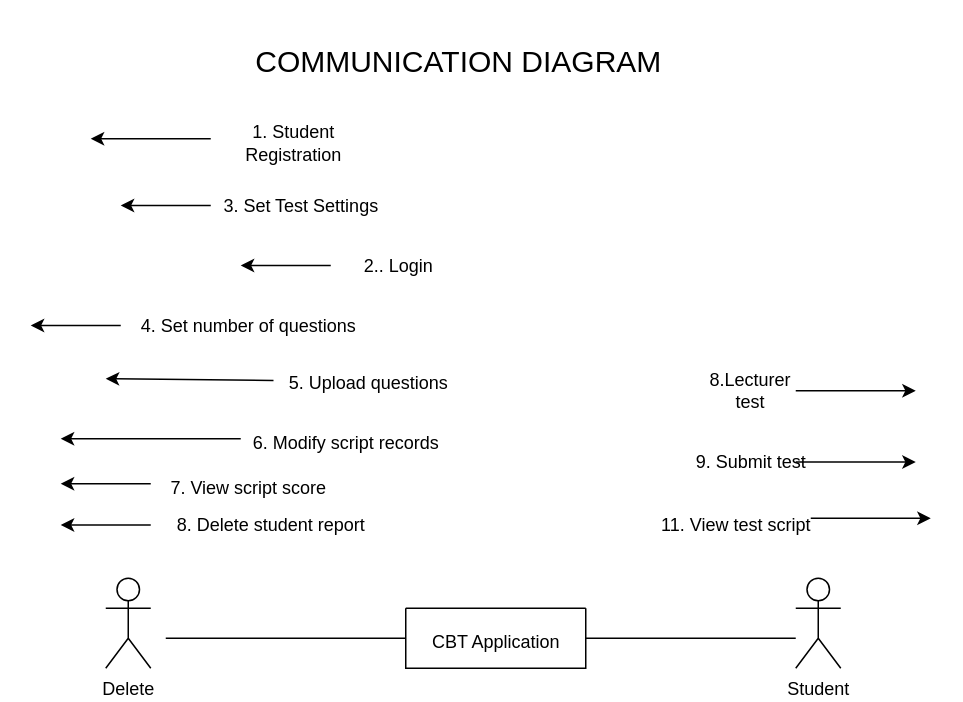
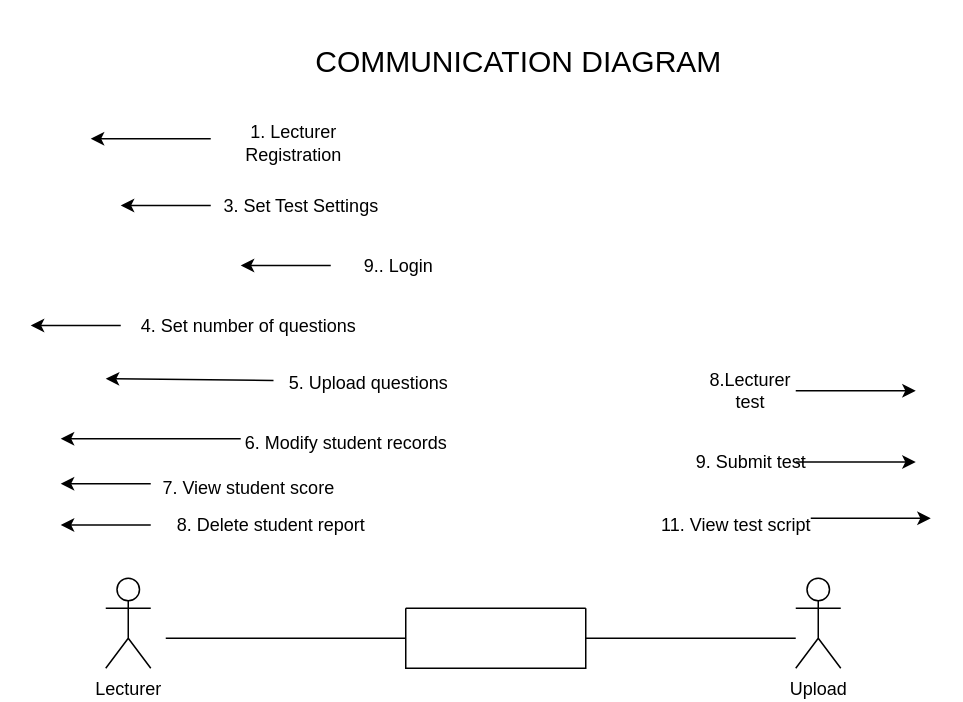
- <mxCell id="31" value="&lt;font style=&quot;font-size: 20px;&quot;&gt;COMMUNICATION DIAGRAM&lt;/font&gt;" style="text;html=1;align=center;verticalAlign=middle;resizable=0;points=[];autosize=1;strokeColor=none;fillColor=none;" vertex="1" parent="1"><mxGeometry x="160" y="20" width="290" height="40" as="geometry" /></mxCell>
+ <mxCell id="31" value="&lt;font style=&quot;font-size: 20px;&quot;&gt;COMMUNICATION DIAGRAM&lt;/font&gt;" style="text;html=1;align=center;verticalAlign=middle;resizable=0;points=[];autosize=1;strokeColor=none;fillColor=none;" vertex="1" parent="1"><mxGeometry x="200" y="20" width="290" height="40" as="geometry" /></mxCell>
- <mxCell id="4" value="1. Student &lt;br&gt;Registration" style="text;html=1;align=center;verticalAlign=middle;resizable=0;points=[];autosize=1;strokeColor=none;fillColor=none;" vertex="1" parent="1"><mxGeometry x="150" y="75" width="90" height="40" as="geometry" /></mxCell>
+ <mxCell id="4" value="1. Lecturer &lt;br&gt;Registration" style="text;html=1;align=center;verticalAlign=middle;resizable=0;points=[];autosize=1;strokeColor=none;fillColor=none;" vertex="1" parent="1"><mxGeometry x="150" y="75" width="90" height="40" as="geometry" /></mxCell>
- <mxCell id="9" value="2.. Login" style="text;html=1;align=center;verticalAlign=middle;resizable=0;points=[];autosize=1;strokeColor=none;fillColor=none;" vertex="1" parent="1"><mxGeometry x="230" y="162" width="70" height="30" as="geometry" /></mxCell>
+ <mxCell id="9" value="9.. Login" style="text;html=1;align=center;verticalAlign=middle;resizable=0;points=[];autosize=1;strokeColor=none;fillColor=none;" vertex="1" parent="1"><mxGeometry x="230" y="162" width="70" height="30" as="geometry" /></mxCell>
- <mxCell id="14" value="6. Modify script records" style="text;html=1;align=center;verticalAlign=middle;resizable=0;points=[];autosize=1;strokeColor=none;fillColor=none;" vertex="1" parent="1"><mxGeometry x="150" y="280" width="160" height="30" as="geometry" /></mxCell>
+ <mxCell id="14" value="6. Modify student records" style="text;html=1;align=center;verticalAlign=middle;resizable=0;points=[];autosize=1;strokeColor=none;fillColor=none;" vertex="1" parent="1"><mxGeometry x="150" y="280" width="160" height="30" as="geometry" /></mxCell>
- <mxCell id="27" value="7. View script score" style="text;html=1;align=center;verticalAlign=middle;resizable=0;points=[];autosize=1;strokeColor=none;fillColor=none;" vertex="1" parent="1"><mxGeometry x="95" y="310" width="140" height="30" as="geometry" /></mxCell>
+ <mxCell id="27" value="7. View student score" style="text;html=1;align=center;verticalAlign=middle;resizable=0;points=[];autosize=1;strokeColor=none;fillColor=none;" vertex="1" parent="1"><mxGeometry x="95" y="310" width="140" height="30" as="geometry" /></mxCell>
- <mxCell id="18" value="CBT Application" style="text;html=1;align=center;verticalAlign=middle;resizable=0;points=[];autosize=1;strokeColor=none;fillColor=none;" vertex="1" parent="1"><mxGeometry x="275" y="413" width="110" height="30" as="geometry" /></mxCell>
- <mxCell id="15" value="Delete&lt;br&gt;" style="shape=umlActor;verticalLabelPosition=bottom;verticalAlign=top;html=1;outlineConnect=0;" vertex="1" parent="1"><mxGeometry x="70" y="385" width="30" height="60" as="geometry" /></mxCell>
+ <mxCell id="15" value="Lecturer&lt;br&gt;" style="shape=umlActor;verticalLabelPosition=bottom;verticalAlign=top;html=1;outlineConnect=0;" vertex="1" parent="1"><mxGeometry x="70" y="385" width="30" height="60" as="geometry" /></mxCell>
- <mxCell id="20" value="Student&lt;br&gt;" style="shape=umlActor;verticalLabelPosition=bottom;verticalAlign=top;html=1;outlineConnect=0;" vertex="1" parent="1"><mxGeometry x="530" y="385" width="30" height="60" as="geometry" /></mxCell>
+ <mxCell id="20" value="Upload&lt;br&gt;" style="shape=umlActor;verticalLabelPosition=bottom;verticalAlign=top;html=1;outlineConnect=0;" vertex="1" parent="1"><mxGeometry x="530" y="385" width="30" height="60" as="geometry" /></mxCell>
